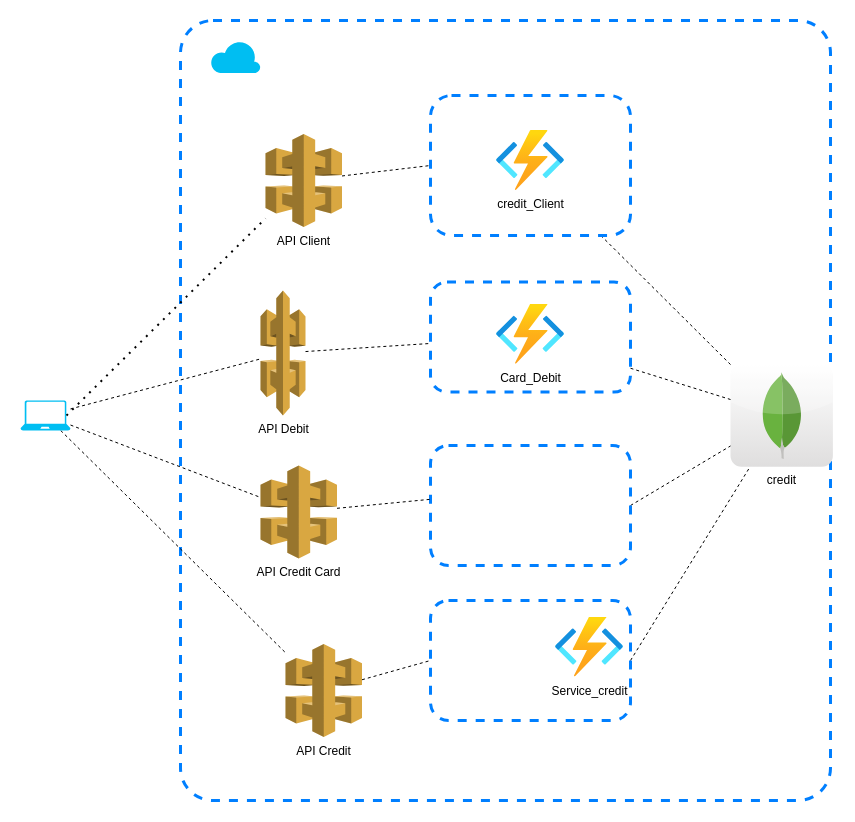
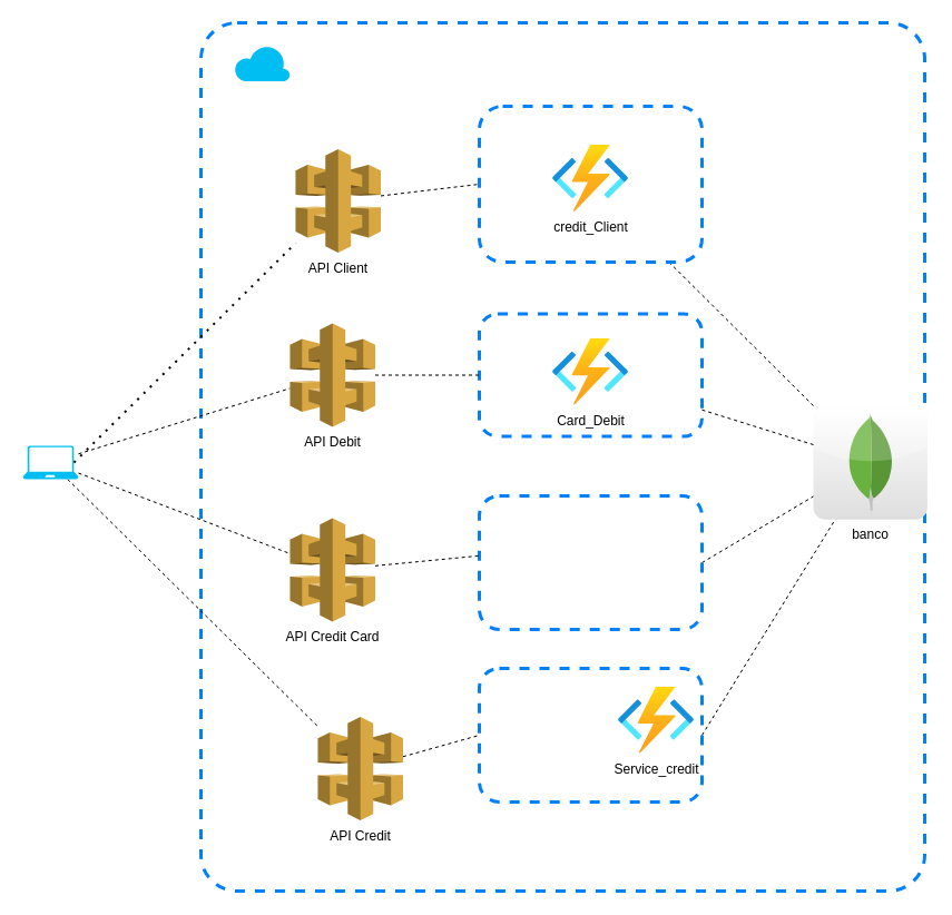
- <mxCell id="18" value="API Debit" style="outlineConnect=0;dashed=0;verticalLabelPosition=bottom;verticalAlign=top;align=center;html=1;shape=mxgraph.aws3.api_gateway;fillColor=#D9A741;gradientColor=none;strokeColor=#007FFF;strokeWidth=3;" parent="1" vertex="1"><mxGeometry x="260" y="290" width="45" height="125" as="geometry" /></mxCell>
+ <mxCell id="18" value="API Debit" style="outlineConnect=0;dashed=0;verticalLabelPosition=bottom;verticalAlign=top;align=center;html=1;shape=mxgraph.aws3.api_gateway;fillColor=#D9A741;gradientColor=none;strokeColor=#007FFF;strokeWidth=3;" parent="1" vertex="1"><mxGeometry x="260" y="290" width="76.5" height="93" as="geometry" /></mxCell>
- <mxCell id="6" value="credit" style="dashed=0;outlineConnect=0;html=1;align=center;labelPosition=center;verticalLabelPosition=bottom;verticalAlign=top;shape=mxgraph.webicons.mongodb;gradientColor=#DFDEDE" parent="1" vertex="1"><mxGeometry x="730" y="363.8" width="102.4" height="102.4" as="geometry" /></mxCell>
+ <mxCell id="6" value="banco" style="dashed=0;outlineConnect=0;html=1;align=center;labelPosition=center;verticalLabelPosition=bottom;verticalAlign=top;shape=mxgraph.webicons.mongodb;gradientColor=#DFDEDE" parent="1" vertex="1"><mxGeometry x="730" y="363.8" width="102.4" height="102.4" as="geometry" /></mxCell>
